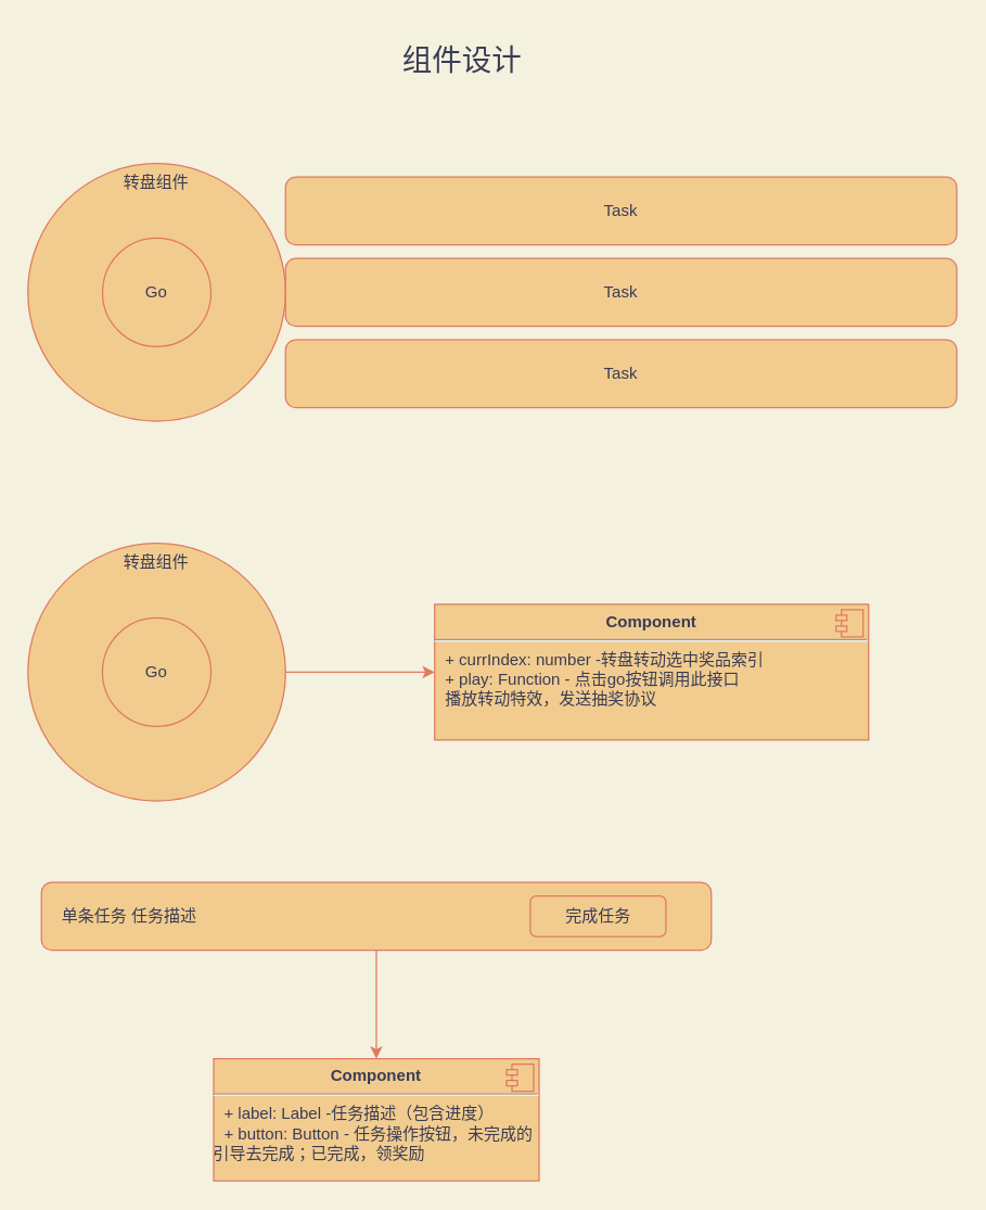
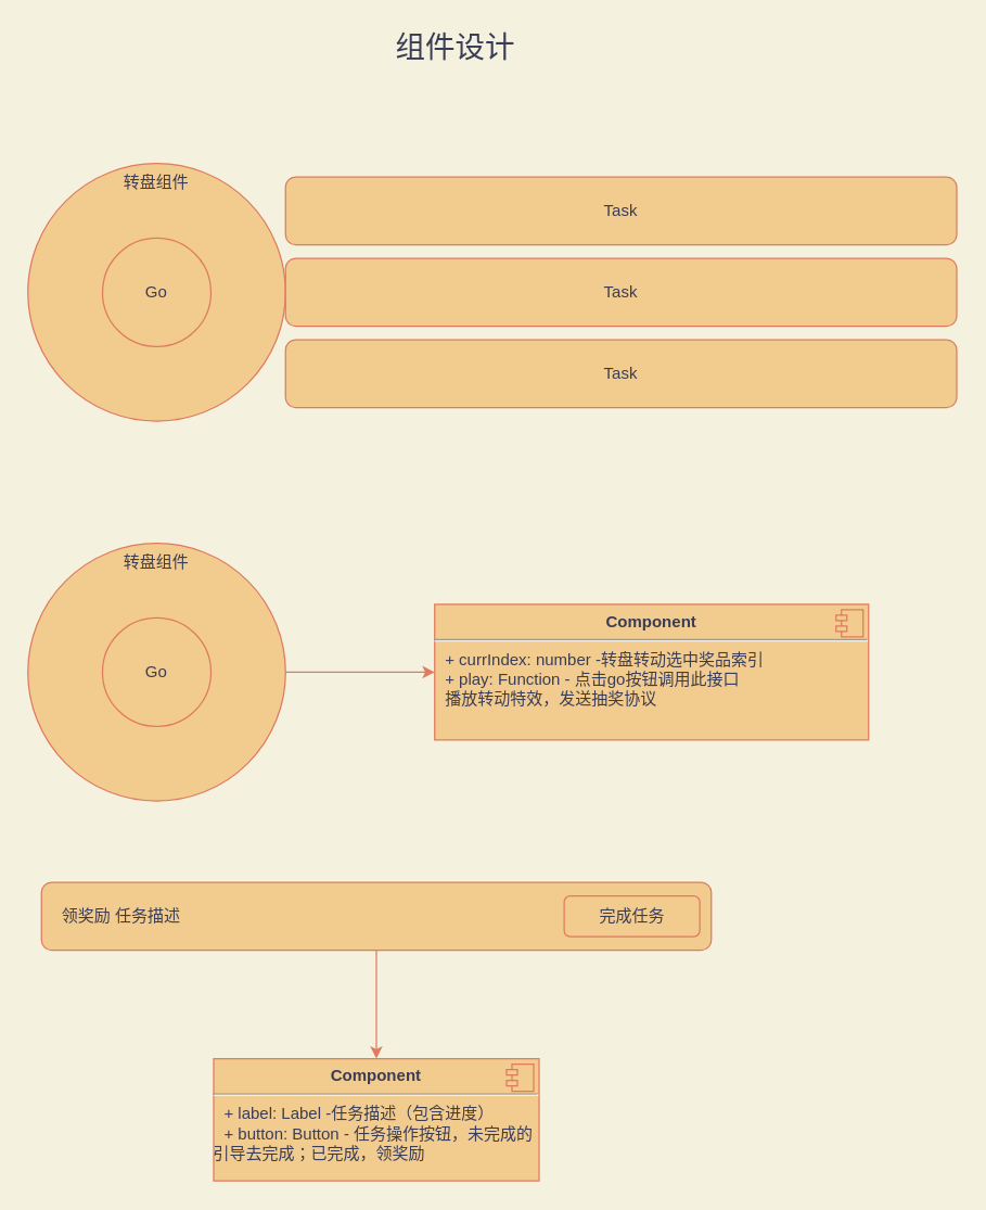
- <mxCell id="15" value="组件设计" style="text;html=1;strokeColor=none;fillColor=none;align=center;verticalAlign=middle;whiteSpace=wrap;rounded=0;fontSize=22;fontColor=#393C56;" parent="1" vertex="1"><mxGeometry x="265" width="150.5" height="50" as="geometry" y="20" /></mxCell>
+ <mxCell id="15" value="组件设计" style="text;html=1;strokeColor=none;fillColor=none;align=center;verticalAlign=middle;whiteSpace=wrap;rounded=0;fontSize=22;fontColor=#393C56;" parent="1" vertex="1"><mxGeometry x="260" y="10" width="150.5" height="50" as="geometry" /></mxCell>
- <mxCell id="13" value="&amp;nbsp; &amp;nbsp; 单条任务 任务描述" style="shape=ext;rounded=1;html=1;whiteSpace=wrap;align=left;fillColor=#F2CC8F;strokeColor=#E07A5F;fontColor=#393C56;" parent="1" vertex="1"><mxGeometry x="30" y="650" width="494" height="50" as="geometry" /></mxCell>
+ <mxCell id="13" value="&amp;nbsp; &amp;nbsp; 领奖励 任务描述" style="shape=ext;rounded=1;html=1;whiteSpace=wrap;align=left;fillColor=#F2CC8F;strokeColor=#E07A5F;fontColor=#393C56;" parent="1" vertex="1"><mxGeometry x="30" y="650" width="494" height="50" as="geometry" /></mxCell>
- <mxCell id="14" value="完成任务" style="rounded=1;whiteSpace=wrap;html=1;align=center;fillColor=#F2CC8F;strokeColor=#E07A5F;fontColor=#393C56;" parent="1" vertex="1"><mxGeometry x="390.5" y="660" width="100" height="30" as="geometry" /></mxCell>
+ <mxCell id="14" value="完成任务" style="rounded=1;whiteSpace=wrap;html=1;align=center;fillColor=#F2CC8F;strokeColor=#E07A5F;fontColor=#393C56;" parent="1" vertex="1"><mxGeometry x="415.5" y="660" width="100" height="30" as="geometry" /></mxCell>
